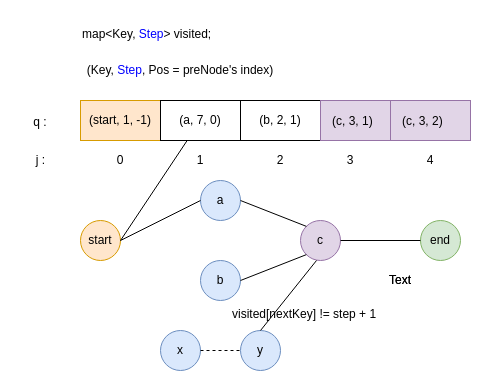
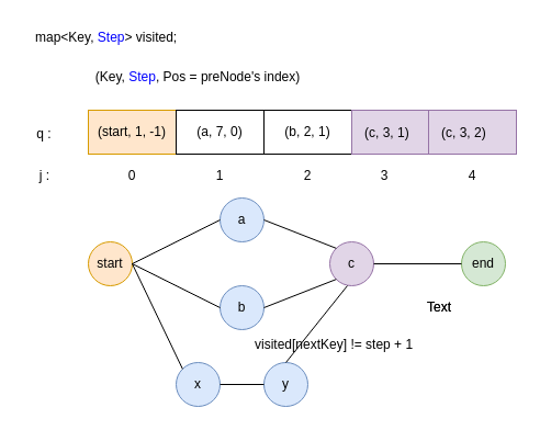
- <mxCell id="35" value="map&amp;lt;Key, &lt;font color=&quot;#0000ff&quot;&gt;Step&lt;/font&gt;&amp;gt; visited;" style="text;html=1;" vertex="1" parent="1"><mxGeometry x="80" y="20" width="200" height="30" as="geometry" /></mxCell>
+ <mxCell id="35" value="map&amp;lt;Key, &lt;font color=&quot;#0000ff&quot;&gt;Step&lt;/font&gt;&amp;gt; visited;" style="text;html=1;" vertex="1" parent="1"><mxGeometry x="30" y="20" width="200" height="30" as="geometry" /></mxCell>
- <mxCell id="20" value="" style="endArrow=none;html=1;exitX=1;exitY=0.5;exitDx=0;exitDy=0;" edge="1" parent="1" source="2" target="13"><mxGeometry width="50" height="50" relative="1" as="geometry"><mxPoint x="130" y="250" as="sourcePoint" /><mxPoint x="210" y="290" as="targetPoint" /></mxGeometry></mxCell>
+ <mxCell id="20" value="" style="endArrow=none;html=1;exitX=1;exitY=0.5;exitDx=0;exitDy=0;entryX=0;entryY=0;entryDx=0;entryDy=0;" edge="1" parent="1" source="2" target="18"><mxGeometry width="50" height="50" relative="1" as="geometry"><mxPoint x="130" y="250" as="sourcePoint" /><mxPoint x="210" y="290" as="targetPoint" /></mxGeometry></mxCell>
+ <mxCell id="8" value="" style="endArrow=none;html=1;exitX=1;exitY=0.5;exitDx=0;exitDy=0;entryX=0;entryY=0.5;entryDx=0;entryDy=0;" edge="1" parent="1" source="2" target="4"><mxGeometry width="50" height="50" relative="1" as="geometry"><mxPoint x="370" y="300" as="sourcePoint" /><mxPoint x="420" y="250" as="targetPoint" /></mxGeometry></mxCell>
- <mxCell id="21" value="" style="endArrow=none;html=1;exitX=1;exitY=0.5;exitDx=0;exitDy=0;entryX=0;entryY=0.5;entryDx=0;entryDy=0;dashed=1;" edge="1" parent="1" source="18" target="19"><mxGeometry width="50" height="50" relative="1" as="geometry"><mxPoint x="360" y="290" as="sourcePoint" /><mxPoint x="410" y="240" as="targetPoint" /></mxGeometry></mxCell>
+ <mxCell id="21" value="" style="endArrow=none;html=1;exitX=1;exitY=0.5;exitDx=0;exitDy=0;entryX=0;entryY=0.5;entryDx=0;entryDy=0;" edge="1" parent="1" source="18" target="19"><mxGeometry width="50" height="50" relative="1" as="geometry"><mxPoint x="360" y="290" as="sourcePoint" /><mxPoint x="410" y="240" as="targetPoint" /></mxGeometry></mxCell>
